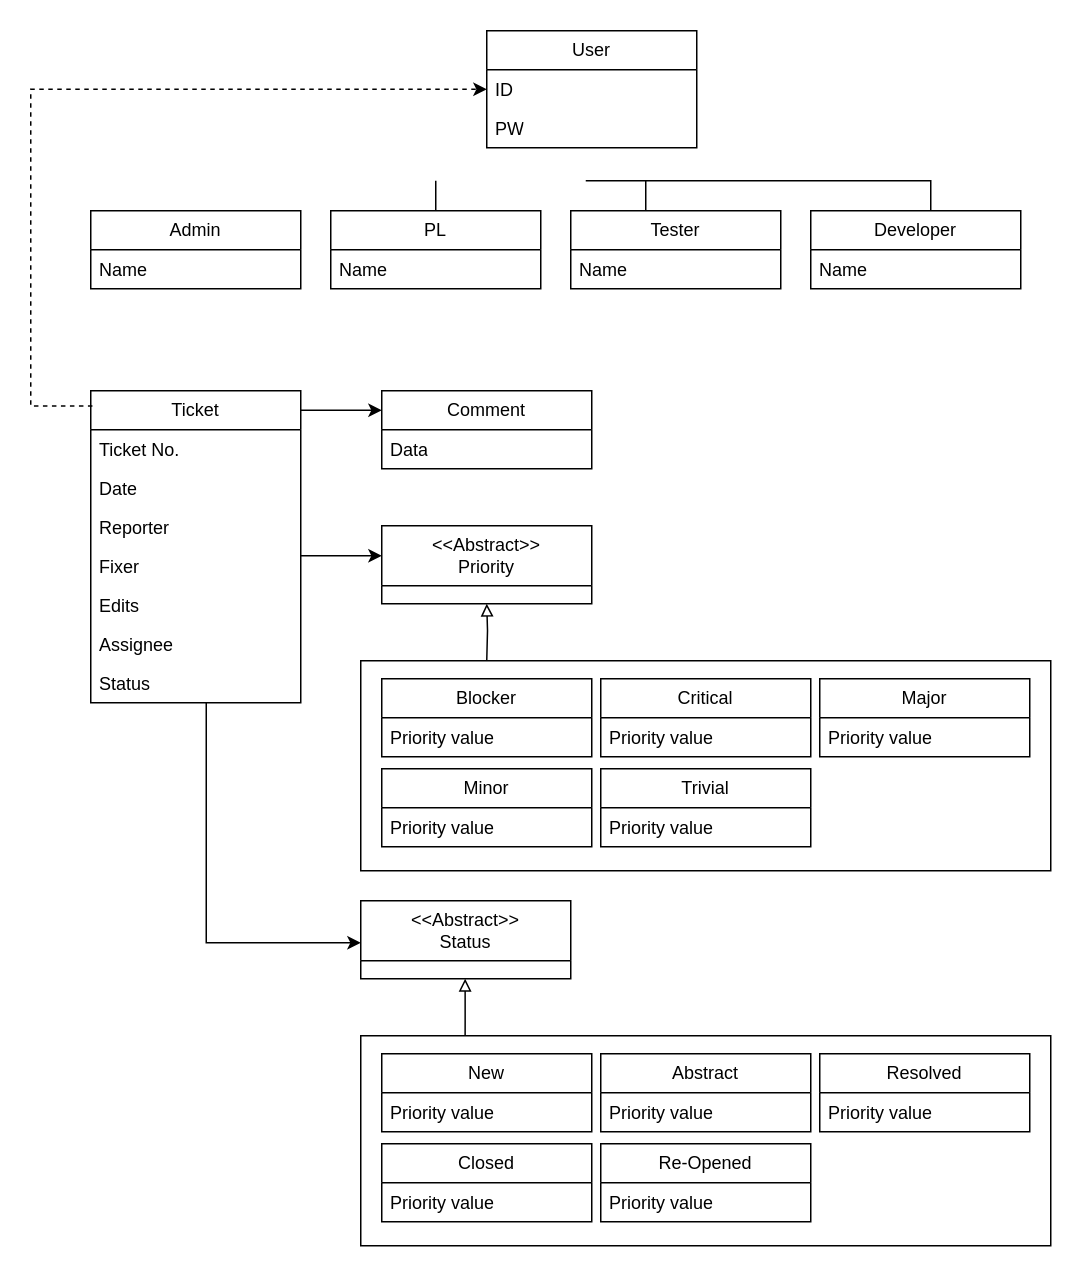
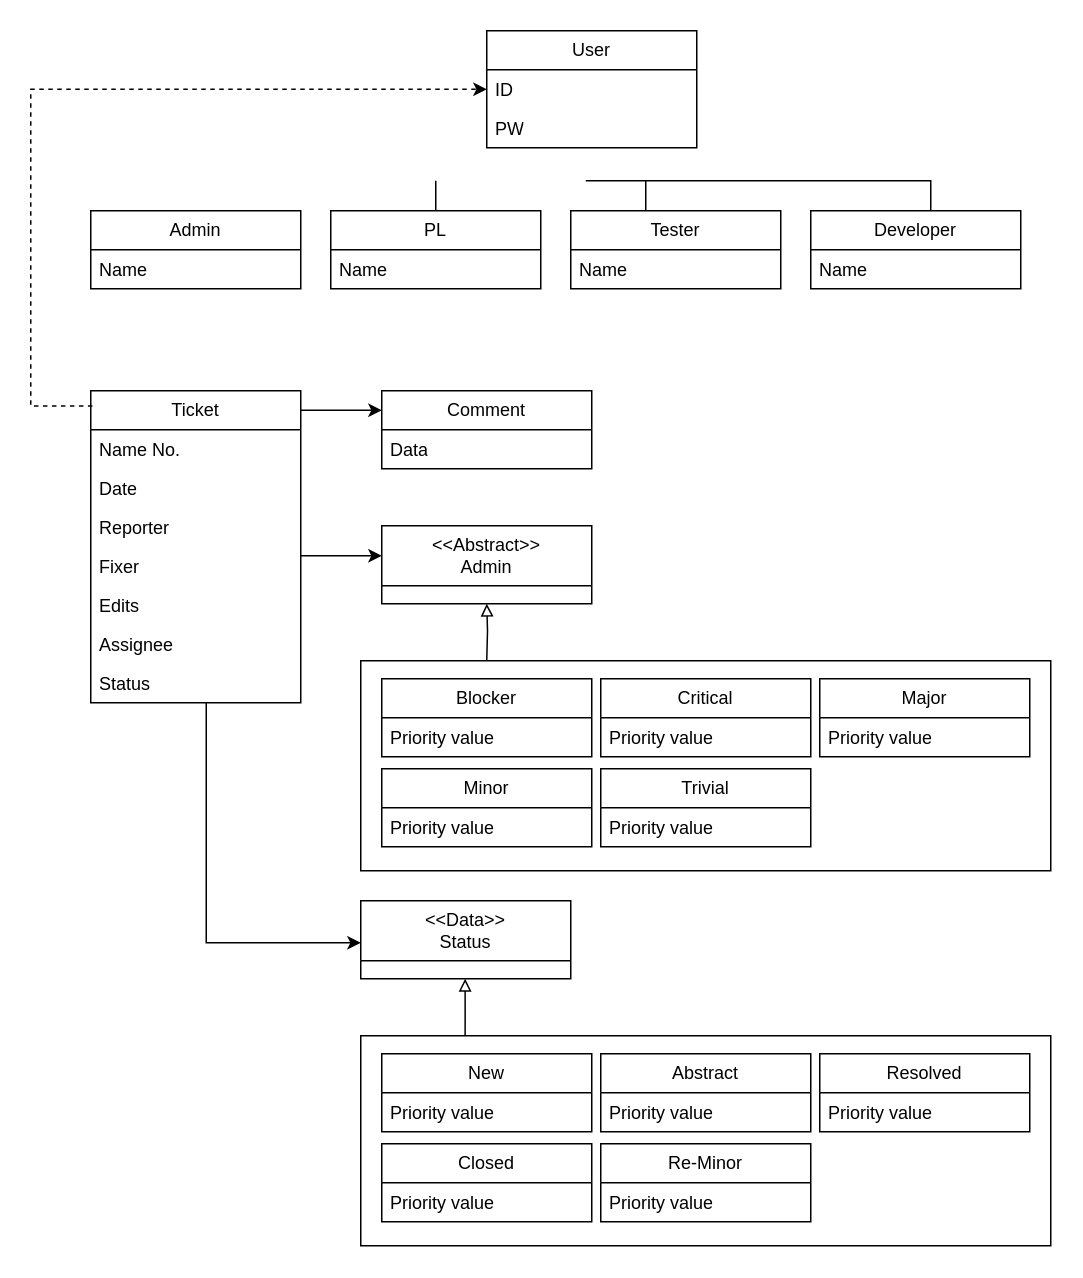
- <mxCell id="19" value="Ticket No." style="text;strokeColor=none;fillColor=none;align=left;verticalAlign=top;spacingLeft=4;spacingRight=4;overflow=hidden;rotatable=0;points=[[0,0.5],[1,0.5]];portConstraint=eastwest;whiteSpace=wrap;html=1;" parent="18" vertex="1"><mxGeometry y="26" width="140" height="26" as="geometry" /></mxCell>
+ <mxCell id="19" value="Name No." style="text;strokeColor=none;fillColor=none;align=left;verticalAlign=top;spacingLeft=4;spacingRight=4;overflow=hidden;rotatable=0;points=[[0,0.5],[1,0.5]];portConstraint=eastwest;whiteSpace=wrap;html=1;" parent="18" vertex="1"><mxGeometry y="26" width="140" height="26" as="geometry" /></mxCell>
- <mxCell id="30" value="&amp;lt;&amp;lt;Abstract&amp;gt;&amp;gt;&lt;div&gt;Priority&lt;/div&gt;" style="swimlane;fontStyle=0;childLayout=stackLayout;horizontal=1;startSize=40;fillColor=none;horizontalStack=0;resizeParent=1;resizeParentMax=0;resizeLast=0;collapsible=1;marginBottom=0;whiteSpace=wrap;html=1;" parent="1" vertex="1"><mxGeometry x="254" y="350" width="140" height="52" as="geometry" /></mxCell>
+ <mxCell id="30" value="&amp;lt;&amp;lt;Abstract&amp;gt;&amp;gt;&lt;div&gt;Admin&lt;/div&gt;" style="swimlane;fontStyle=0;childLayout=stackLayout;horizontal=1;startSize=40;fillColor=none;horizontalStack=0;resizeParent=1;resizeParentMax=0;resizeLast=0;collapsible=1;marginBottom=0;whiteSpace=wrap;html=1;" parent="1" vertex="1"><mxGeometry x="254" y="350" width="140" height="52" as="geometry" /></mxCell>
- <mxCell id="43" value="&lt;div&gt;&amp;lt;&amp;lt;Abstract&amp;gt;&amp;gt;&lt;/div&gt;Status" style="swimlane;fontStyle=0;childLayout=stackLayout;horizontal=1;startSize=40;fillColor=none;horizontalStack=0;resizeParent=1;resizeParentMax=0;resizeLast=0;collapsible=1;marginBottom=0;whiteSpace=wrap;html=1;" parent="1" vertex="1"><mxGeometry x="240" y="600" width="140" height="52" as="geometry" /></mxCell>
+ <mxCell id="43" value="&lt;div&gt;&amp;lt;&amp;lt;Data&amp;gt;&amp;gt;&lt;/div&gt;Status" style="swimlane;fontStyle=0;childLayout=stackLayout;horizontal=1;startSize=40;fillColor=none;horizontalStack=0;resizeParent=1;resizeParentMax=0;resizeLast=0;collapsible=1;marginBottom=0;whiteSpace=wrap;html=1;" parent="1" vertex="1"><mxGeometry x="240" y="600" width="140" height="52" as="geometry" /></mxCell>
- <mxCell id="51" value="Re-Opened" style="swimlane;fontStyle=0;childLayout=stackLayout;horizontal=1;startSize=26;fillColor=none;horizontalStack=0;resizeParent=1;resizeParentMax=0;resizeLast=0;collapsible=1;marginBottom=0;whiteSpace=wrap;html=1;" parent="1" vertex="1"><mxGeometry x="400" y="762" width="140" height="52" as="geometry" /></mxCell>
+ <mxCell id="51" value="Re-Minor" style="swimlane;fontStyle=0;childLayout=stackLayout;horizontal=1;startSize=26;fillColor=none;horizontalStack=0;resizeParent=1;resizeParentMax=0;resizeLast=0;collapsible=1;marginBottom=0;whiteSpace=wrap;html=1;" parent="1" vertex="1"><mxGeometry x="400" y="762" width="140" height="52" as="geometry" /></mxCell>
